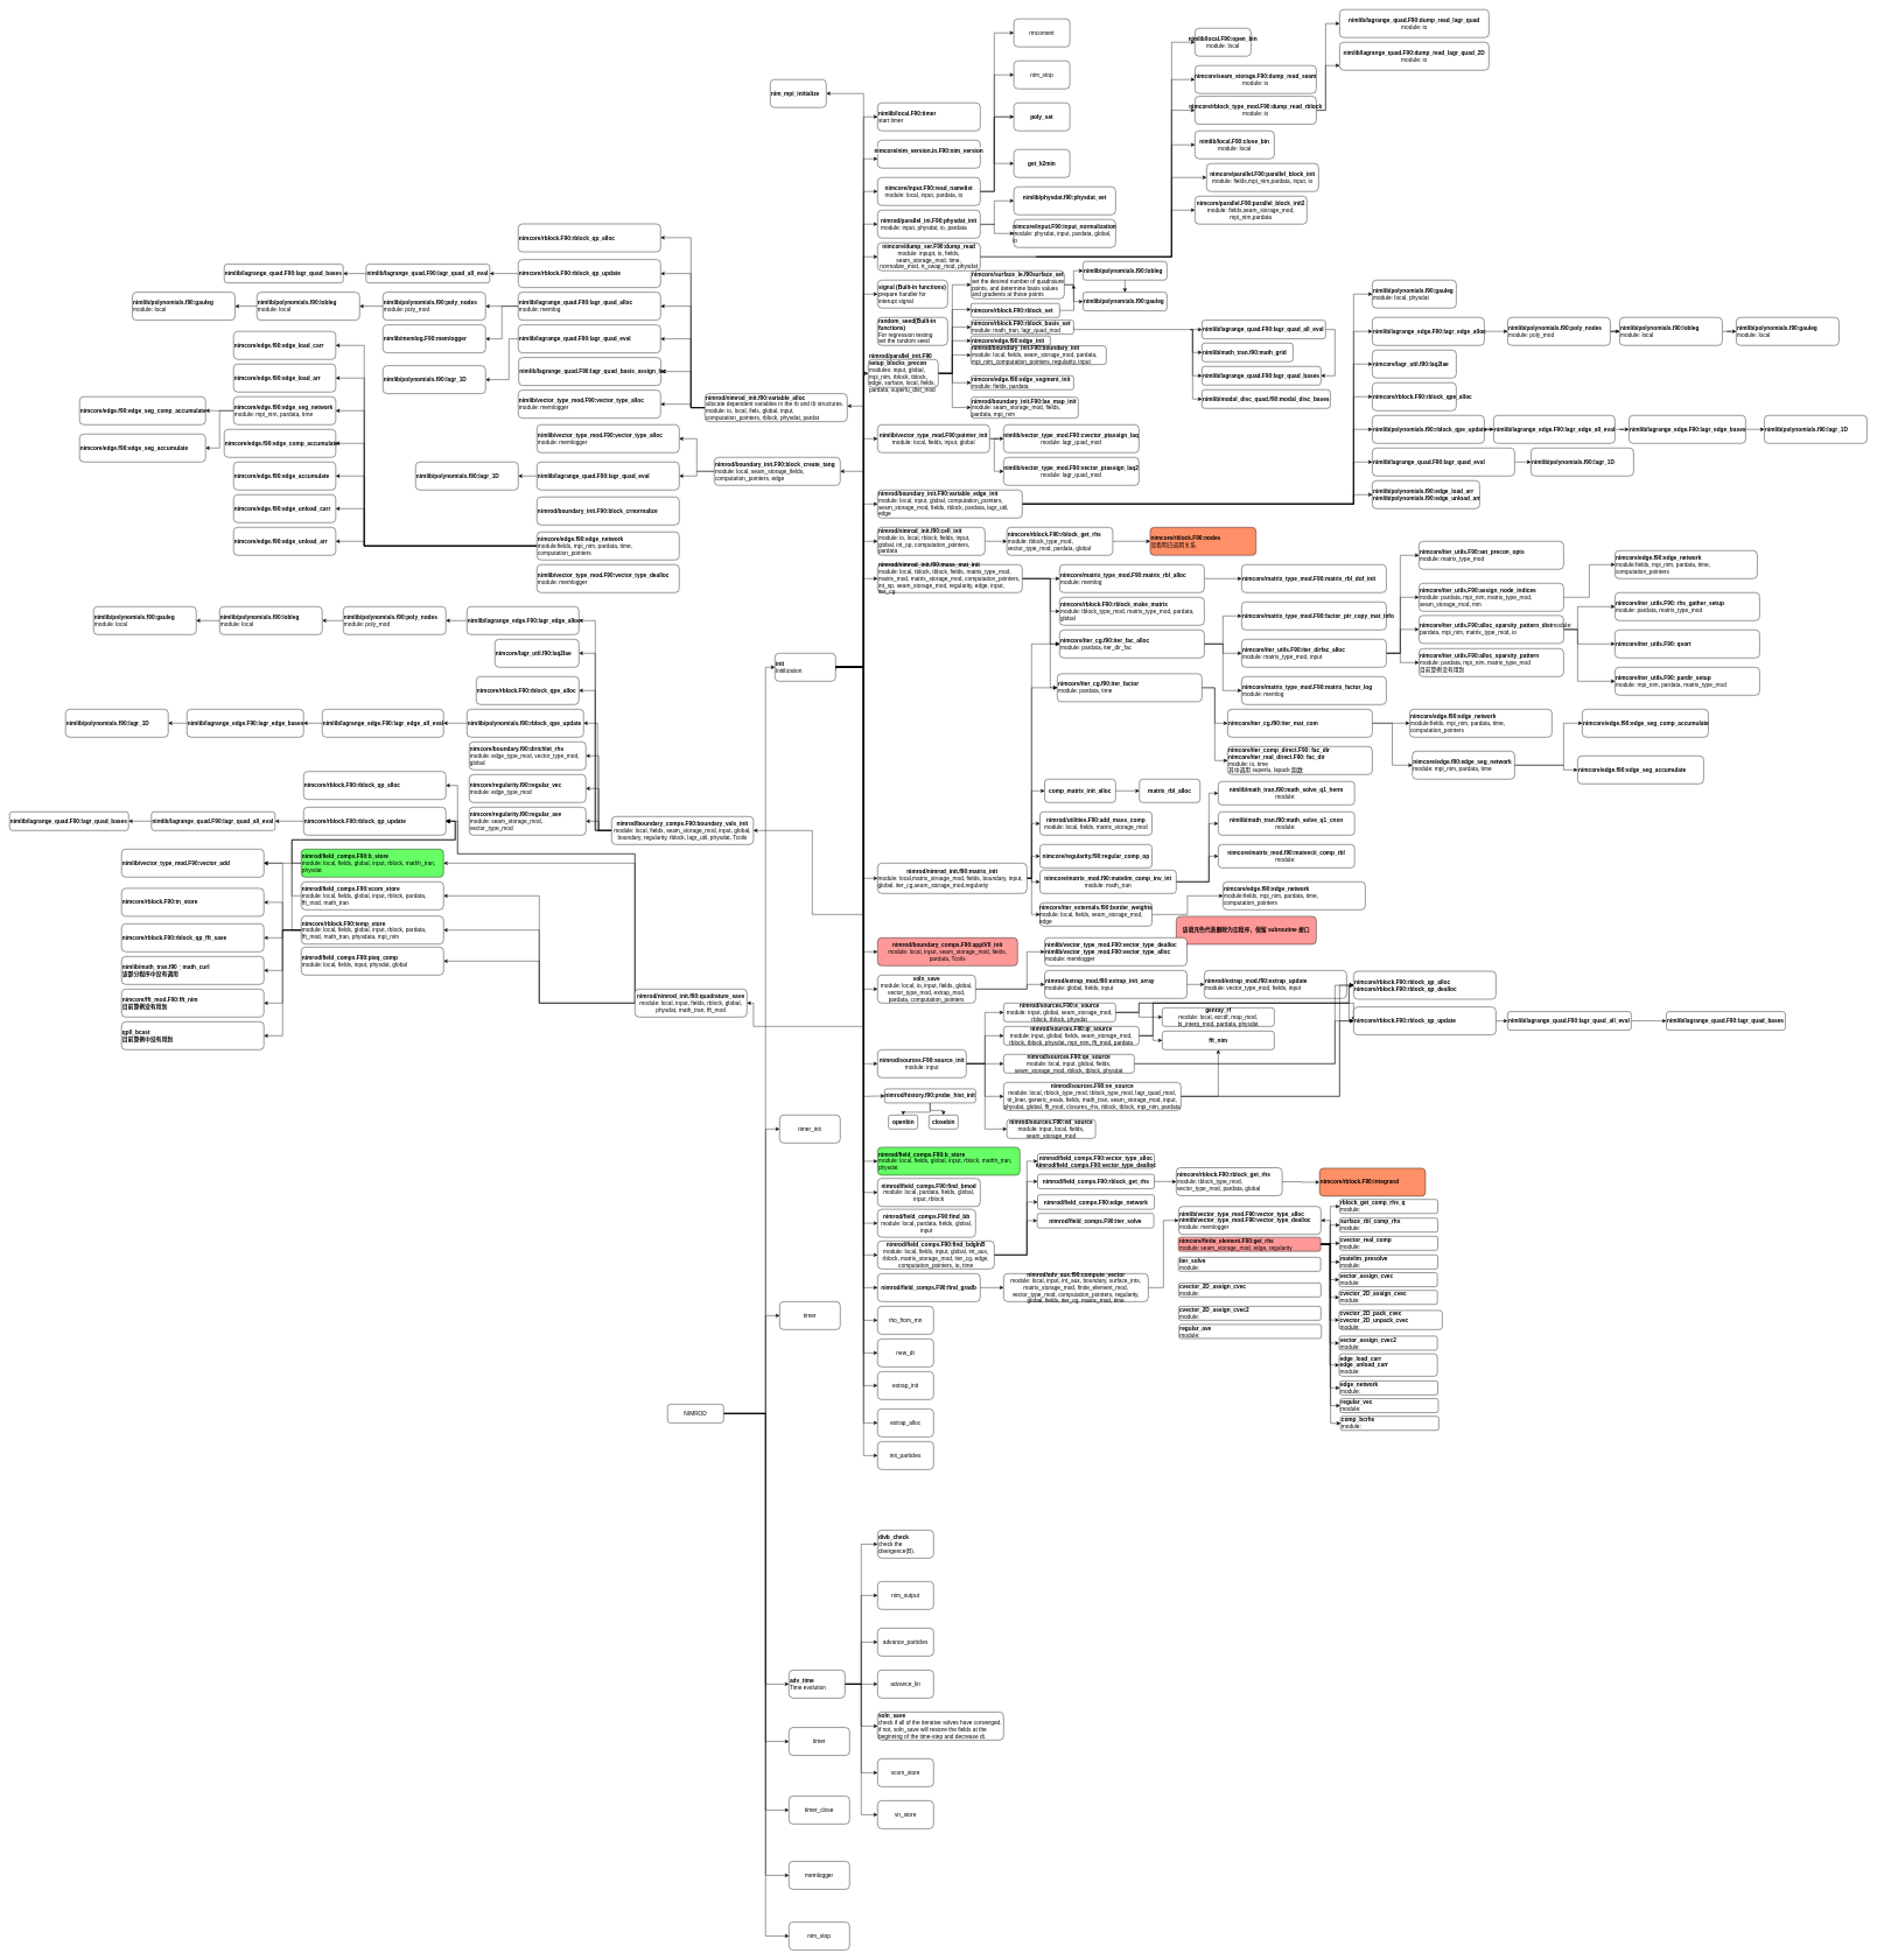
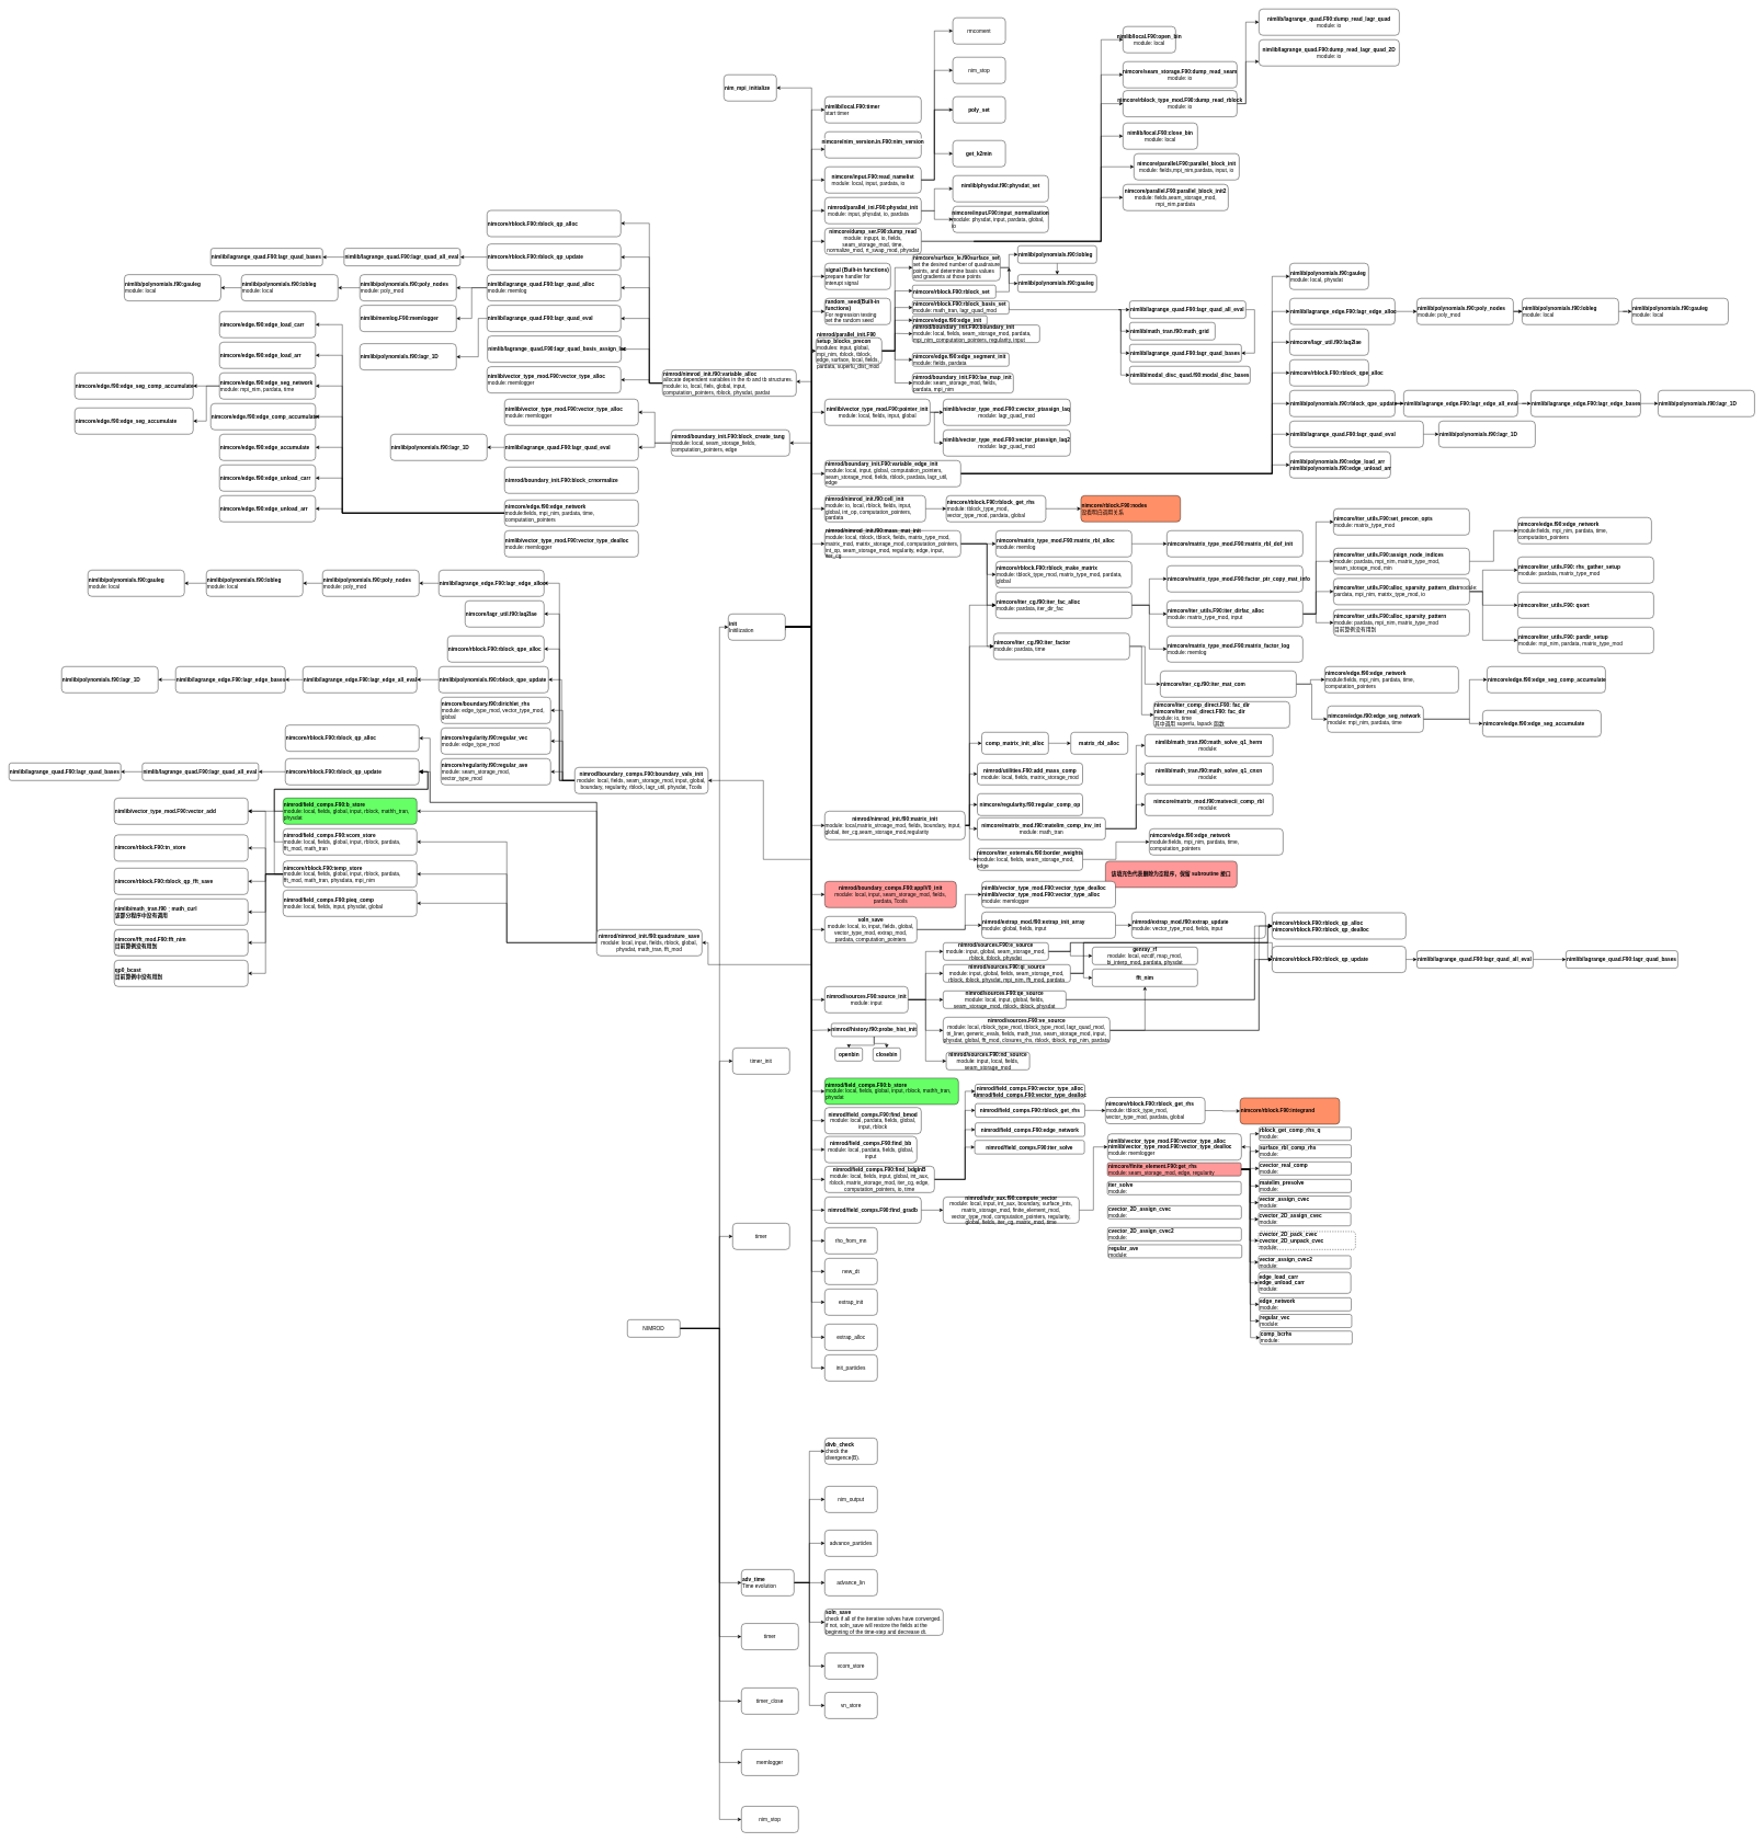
+ <mxCell id="62" value="" style="edgeStyle=orthogonalEdgeStyle;rounded=0;orthogonalLoop=1;jettySize=auto;html=1;exitX=1;exitY=0.5;exitDx=0;exitDy=0;" parent="1" source="38" target="63" edge="1"><mxGeometry relative="1" as="geometry"><mxPoint x="1860" y="460" as="sourcePoint" /><Array as="points"><mxPoint x="1850" y="1430" /><mxPoint x="1850" y="710" /></Array></mxGeometry></mxCell>
- <mxCell id="316" value="&lt;div&gt;&lt;b&gt;nimcore/iter_cg.f90:iter_mat_com&lt;/b&gt;&lt;/div&gt;" style="whiteSpace=wrap;html=1;rounded=1;glass=0;strokeWidth=1;shadow=0;align=left;" parent="1" vertex="1"><mxGeometry x="2630" y="1520" width="310" height="60" as="geometry" /></mxCell>
+ <mxCell id="316" value="&lt;div&gt;&lt;b&gt;nimcore/iter_cg.f90:iter_mat_com&lt;/b&gt;&lt;/div&gt;" style="whiteSpace=wrap;html=1;rounded=1;glass=0;strokeWidth=1;shadow=0;align=left;" parent="1" vertex="1"><mxGeometry x="2645" y="1530" width="310" height="60" as="geometry" /></mxCell>
- <mxCell id="451" value="&lt;div&gt;&lt;b&gt;cvector_2D_pack_cvec&lt;/b&gt;&lt;/div&gt;&lt;div&gt;&lt;b&gt;cvector_2D_unpack_cvec&lt;/b&gt;&lt;/div&gt;&lt;span style=&quot;background-color: initial;&quot;&gt;module: &lt;/span&gt;&lt;b&gt;&lt;br&gt;&lt;/b&gt;" style="whiteSpace=wrap;html=1;rounded=1;glass=0;strokeWidth=1;shadow=0;align=left;" vertex="1" parent="1"><mxGeometry x="2869" y="2809" width="221" height="41" as="geometry" /></mxCell>
+ <mxCell id="451" value="&lt;div&gt;&lt;b&gt;cvector_2D_pack_cvec&lt;/b&gt;&lt;/div&gt;&lt;div&gt;&lt;b&gt;cvector_2D_unpack_cvec&lt;/b&gt;&lt;/div&gt;&lt;span style=&quot;background-color: initial;&quot;&gt;module: &lt;/span&gt;&lt;b&gt;&lt;br&gt;&lt;/b&gt;" style="whiteSpace=wrap;html=1;rounded=1;glass=0;strokeWidth=1;shadow=0;align=left;dashed=1;" vertex="1" parent="1"><mxGeometry x="2869" y="2809" width="221" height="41" as="geometry" /></mxCell>
